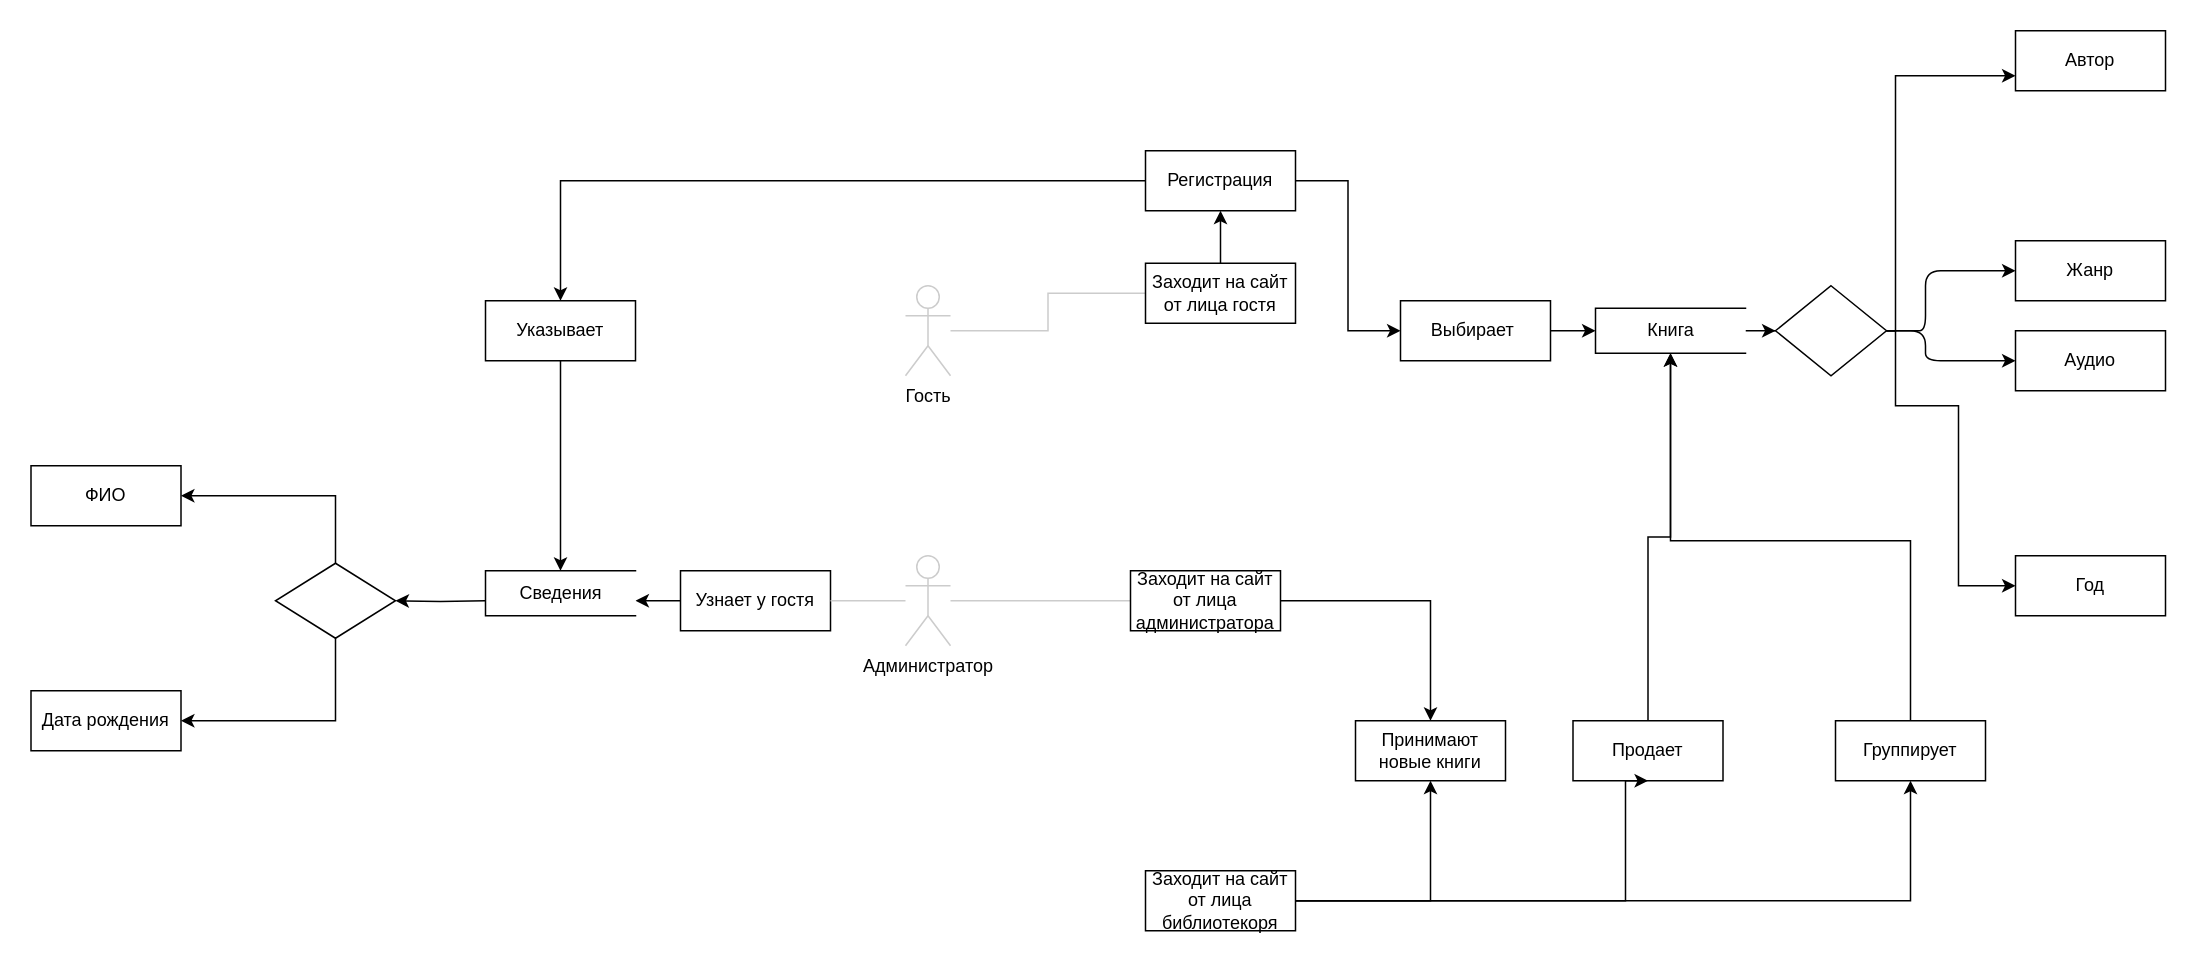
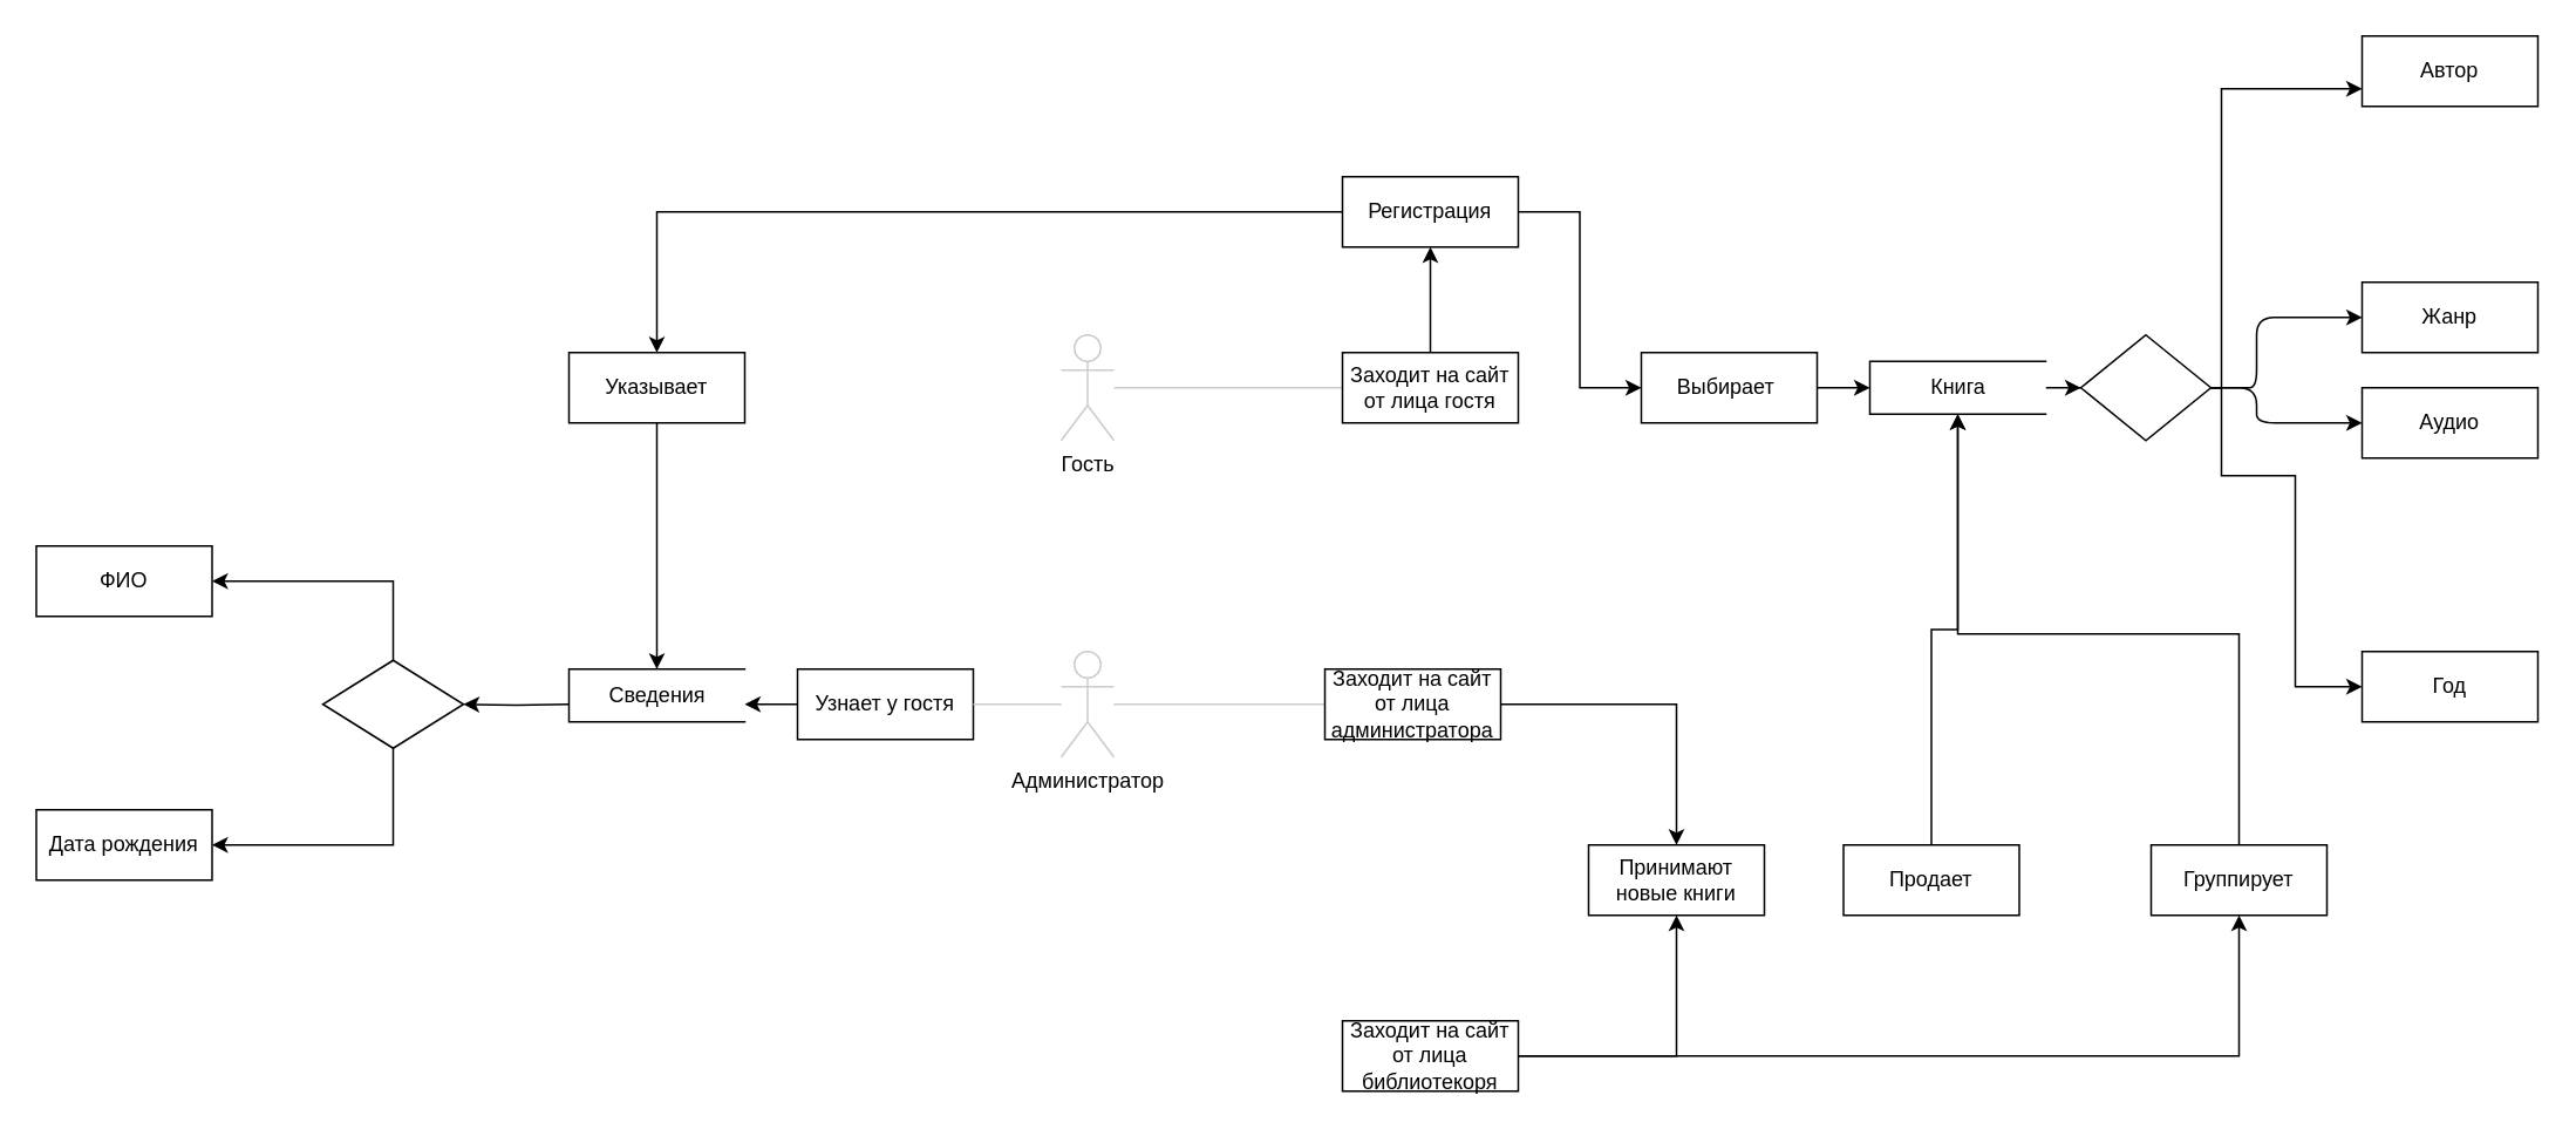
- <mxCell id="7" value="Заходит на сайт от лица гостя" style="rounded=0;whiteSpace=wrap;html=1;" parent="1" vertex="1"><mxGeometry x="763" y="175" width="100" height="40" as="geometry" /></mxCell>
+ <mxCell id="7" value="Заходит на сайт от лица гостя" style="rounded=0;whiteSpace=wrap;html=1;" parent="1" vertex="1"><mxGeometry x="763" y="200" width="100" height="40" as="geometry" /></mxCell>
- <mxCell id="44" style="edgeStyle=orthogonalEdgeStyle;rounded=0;orthogonalLoop=1;jettySize=auto;html=1;exitX=1;exitY=0.5;exitDx=0;exitDy=0;entryX=0.5;entryY=1;entryDx=0;entryDy=0;" parent="1" source="4" target="43" edge="1"><mxGeometry relative="1" as="geometry"><mxPoint x="1083" y="540" as="targetPoint" /><mxPoint x="993" y="630" as="sourcePoint" /><Array as="points"><mxPoint x="1083" y="600" /></Array></mxGeometry></mxCell>
